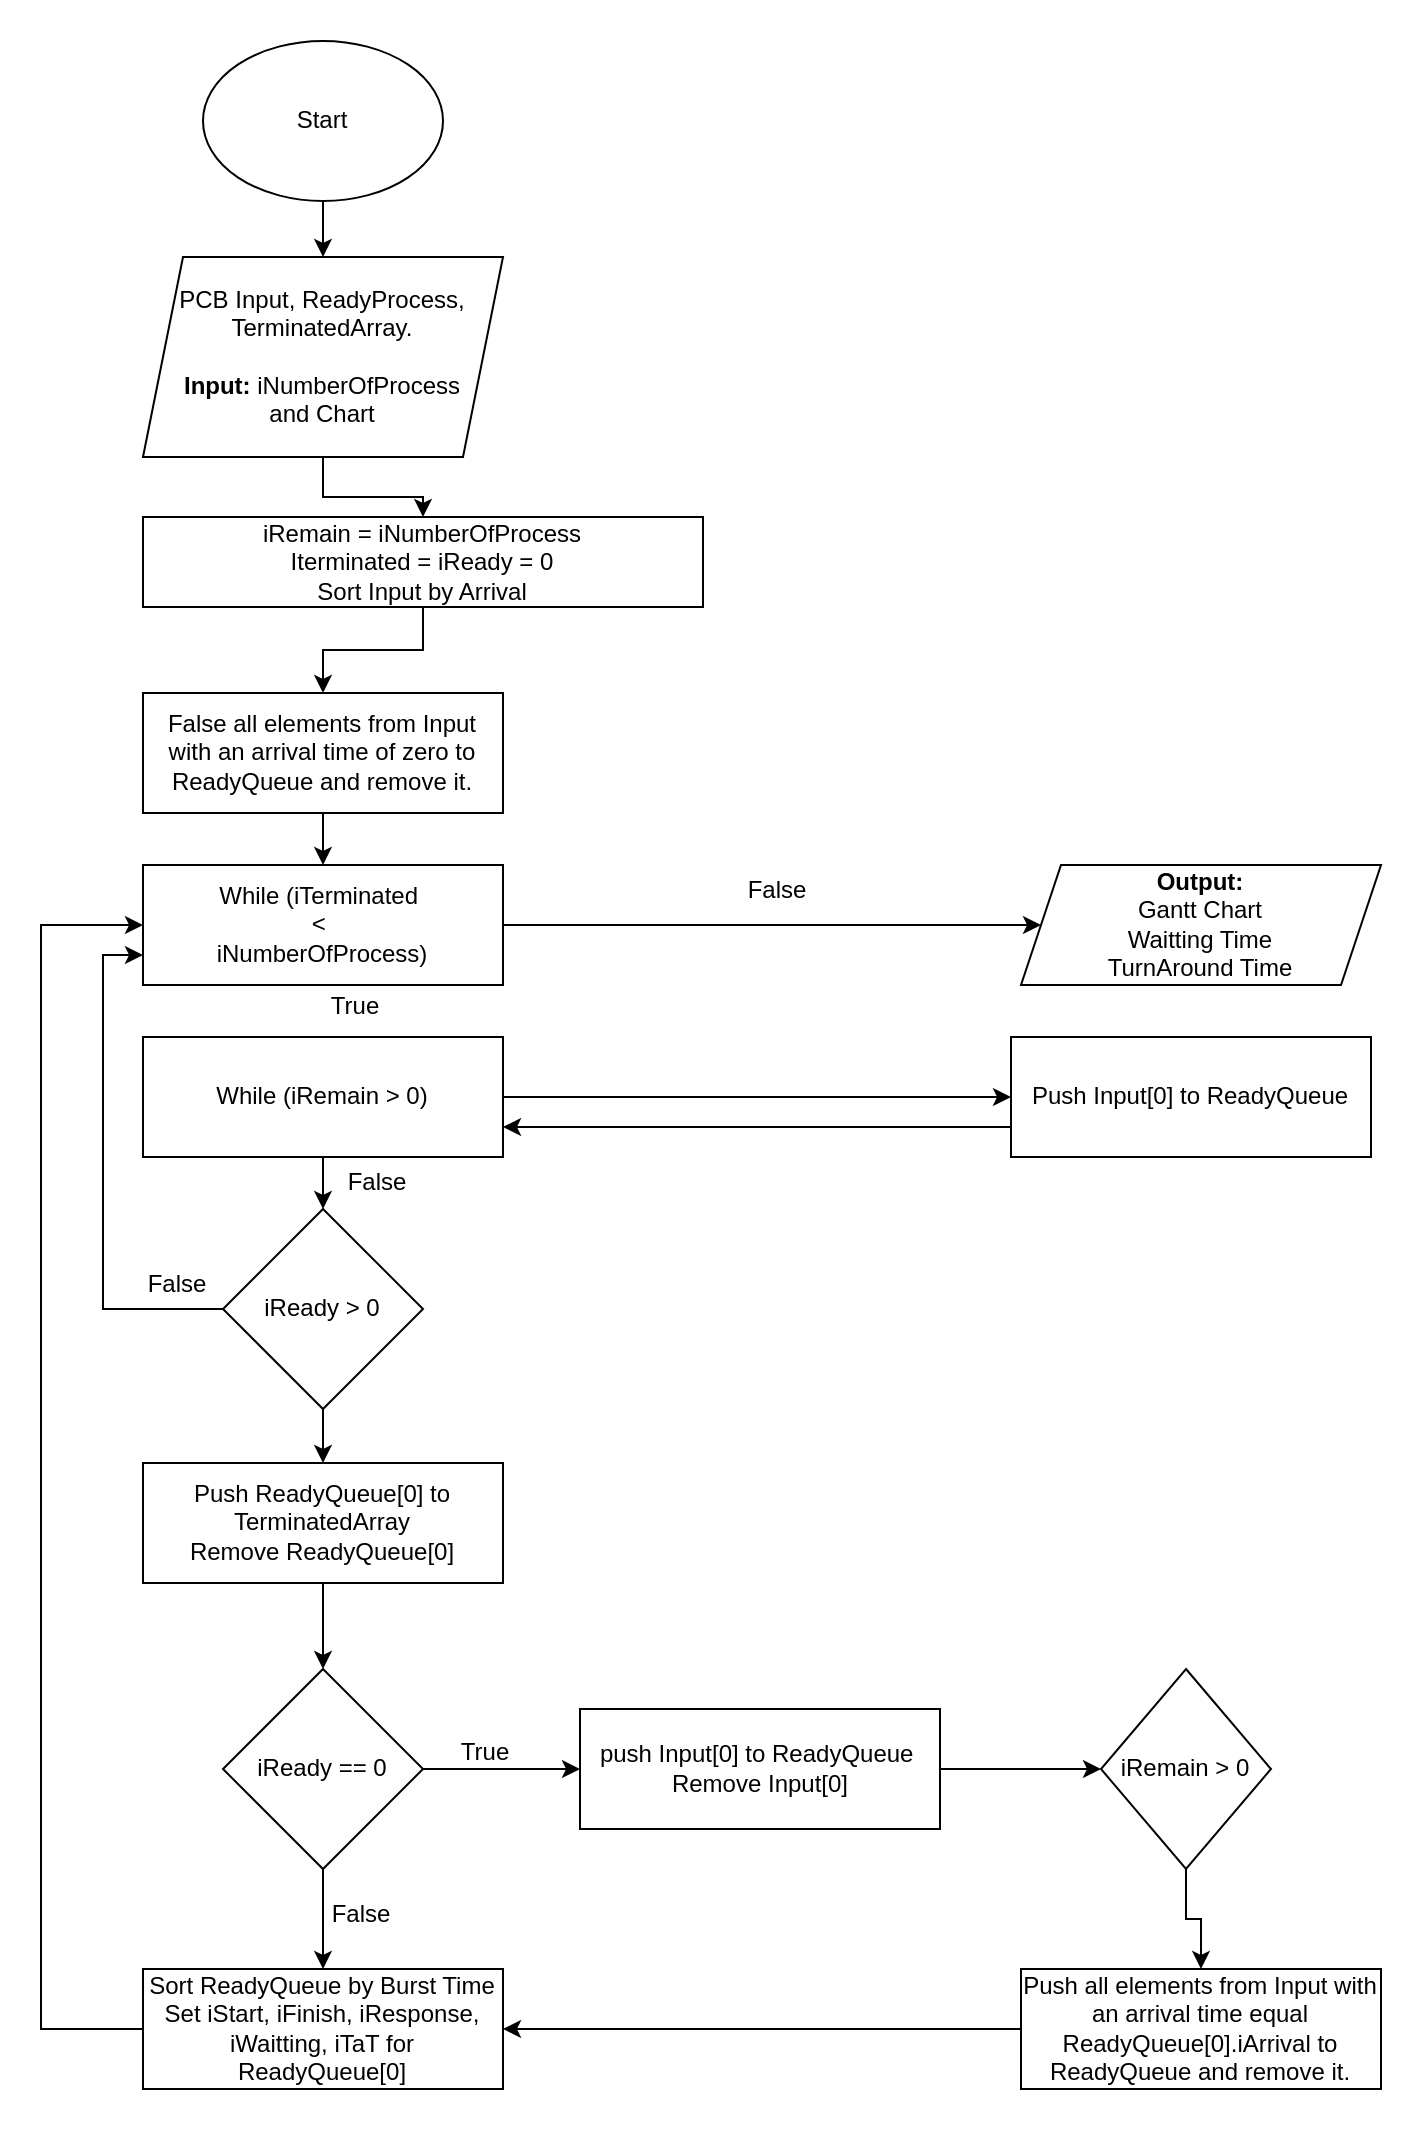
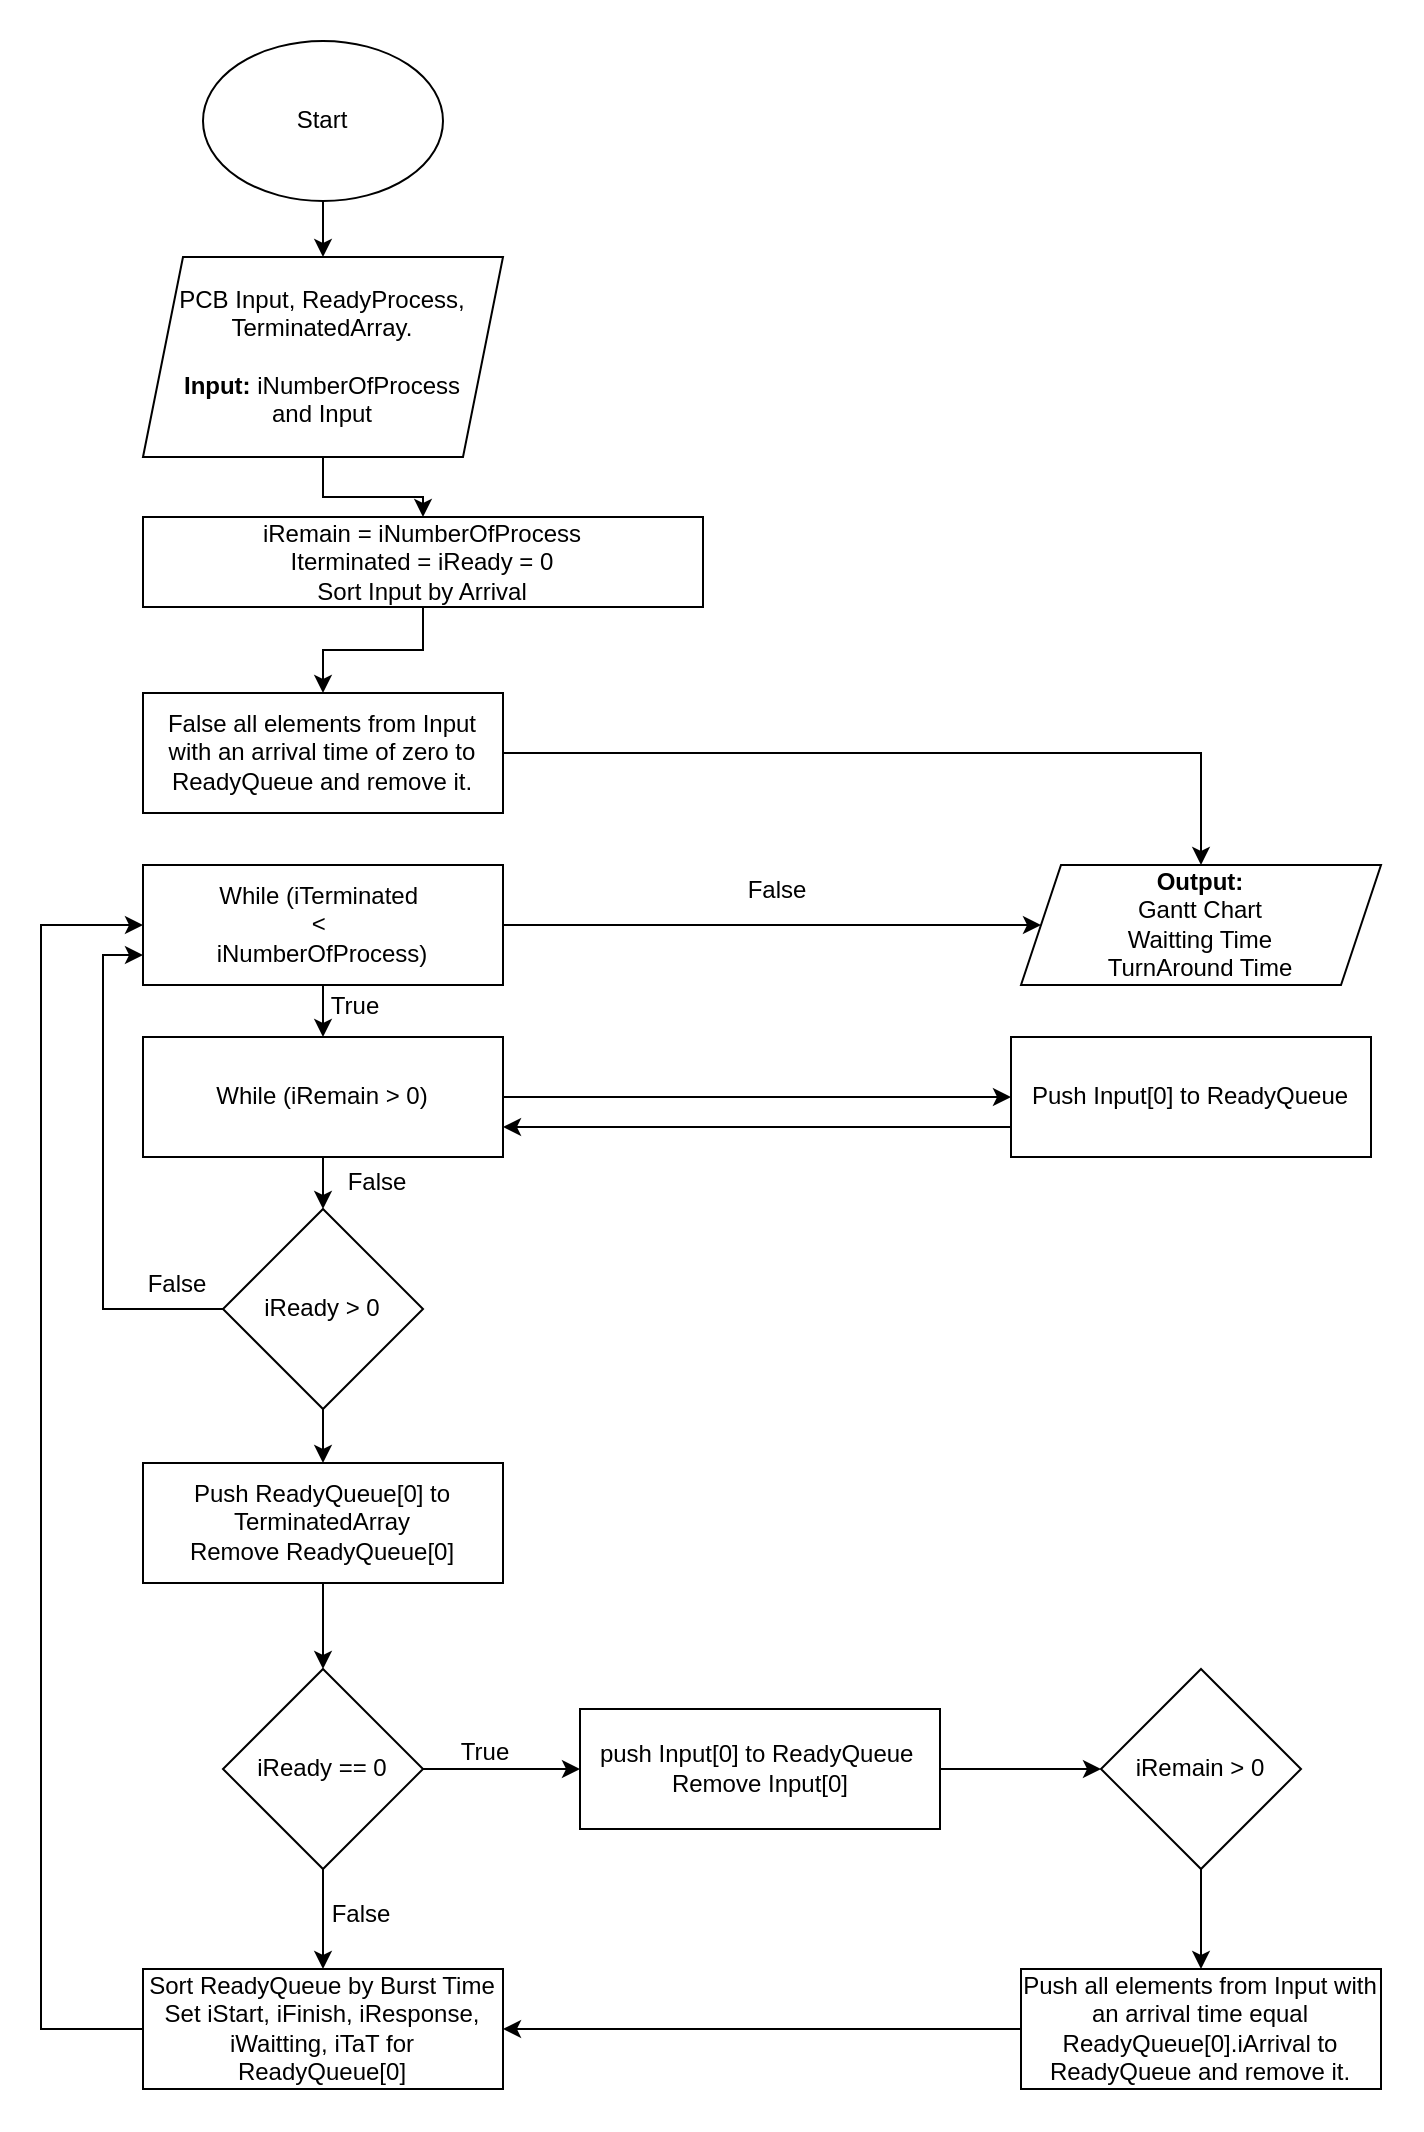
- <mxCell id="5" value="PCB Input, ReadyProcess, TerminatedArray.&lt;div&gt;&lt;br&gt;&lt;/div&gt;&lt;div&gt;&lt;b&gt;Input: &lt;/b&gt;iNumberOfProcess&lt;/div&gt;&lt;div&gt;and Chart&lt;/div&gt;" style="shape=parallelogram;perimeter=parallelogramPerimeter;whiteSpace=wrap;html=1;fixedSize=1;" vertex="1" parent="1"><mxGeometry x="71" y="128" width="180" height="100" as="geometry" /></mxCell>
+ <mxCell id="5" value="PCB Input, ReadyProcess, TerminatedArray.&lt;div&gt;&lt;br&gt;&lt;/div&gt;&lt;div&gt;&lt;b&gt;Input: &lt;/b&gt;iNumberOfProcess&lt;/div&gt;&lt;div&gt;and Input&lt;/div&gt;" style="shape=parallelogram;perimeter=parallelogramPerimeter;whiteSpace=wrap;html=1;fixedSize=1;" vertex="1" parent="1"><mxGeometry x="71" y="128" width="180" height="100" as="geometry" /></mxCell>
- <mxCell id="8" value="" style="edgeStyle=orthogonalEdgeStyle;rounded=0;orthogonalLoop=1;jettySize=auto;html=1;" edge="1" parent="1" source="9" target="12"><mxGeometry relative="1" as="geometry" /></mxCell>
+ <mxCell id="8" value="" style="edgeStyle=orthogonalEdgeStyle;rounded=0;orthogonalLoop=1;jettySize=auto;html=1;" edge="1" parent="1" source="9" target="28"><mxGeometry relative="1" as="geometry" /></mxCell>
+ <mxCell id="10" value="" style="edgeStyle=orthogonalEdgeStyle;rounded=0;orthogonalLoop=1;jettySize=auto;html=1;" edge="1" parent="1" source="12" target="15"><mxGeometry relative="1" as="geometry" /></mxCell>
- <mxCell id="25" value="iRemain &amp;gt; 0" style="rhombus;whiteSpace=wrap;html=1;" vertex="1" parent="1"><mxGeometry x="550" y="834" width="85" height="100" as="geometry" /></mxCell>
+ <mxCell id="25" value="iRemain &amp;gt; 0" style="rhombus;whiteSpace=wrap;html=1;" vertex="1" parent="1"><mxGeometry x="550" y="834" width="100" height="100" as="geometry" /></mxCell>
